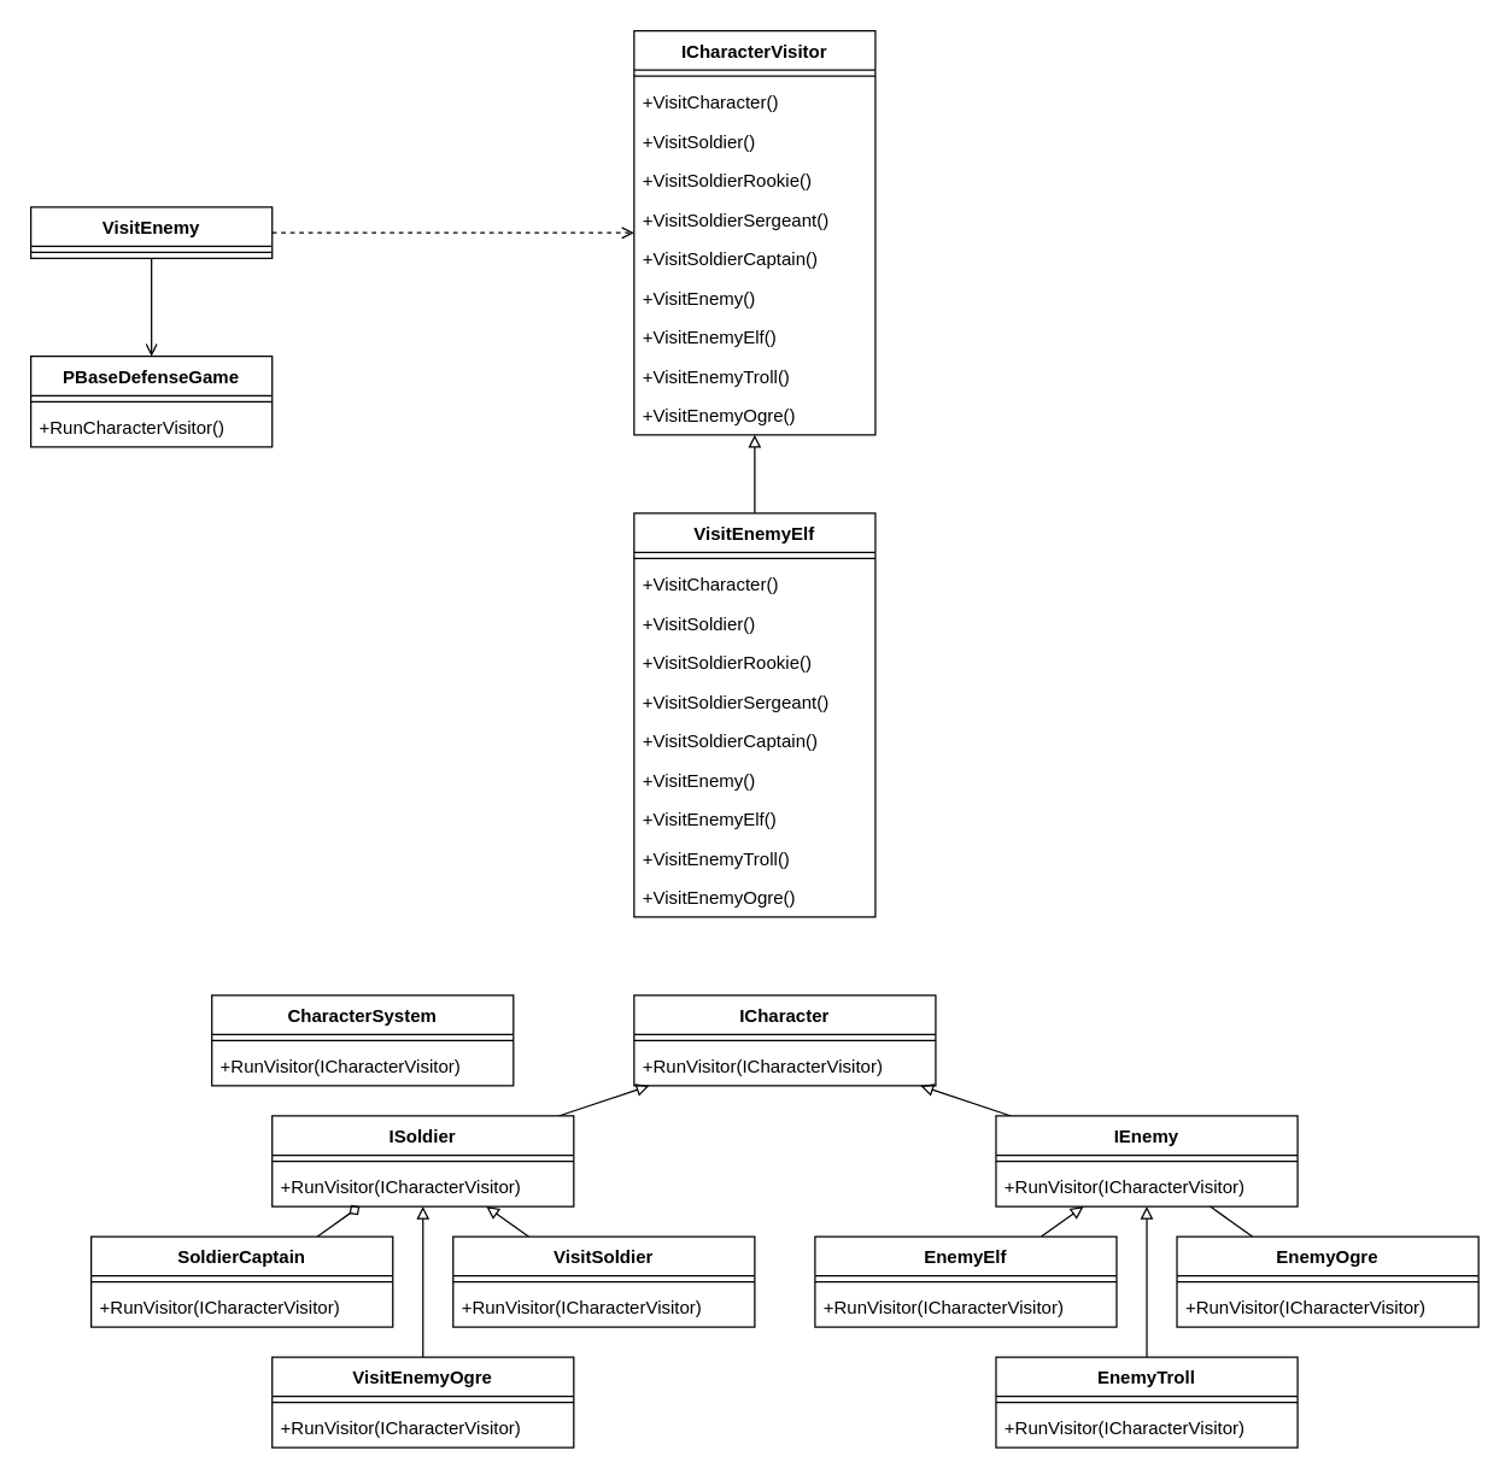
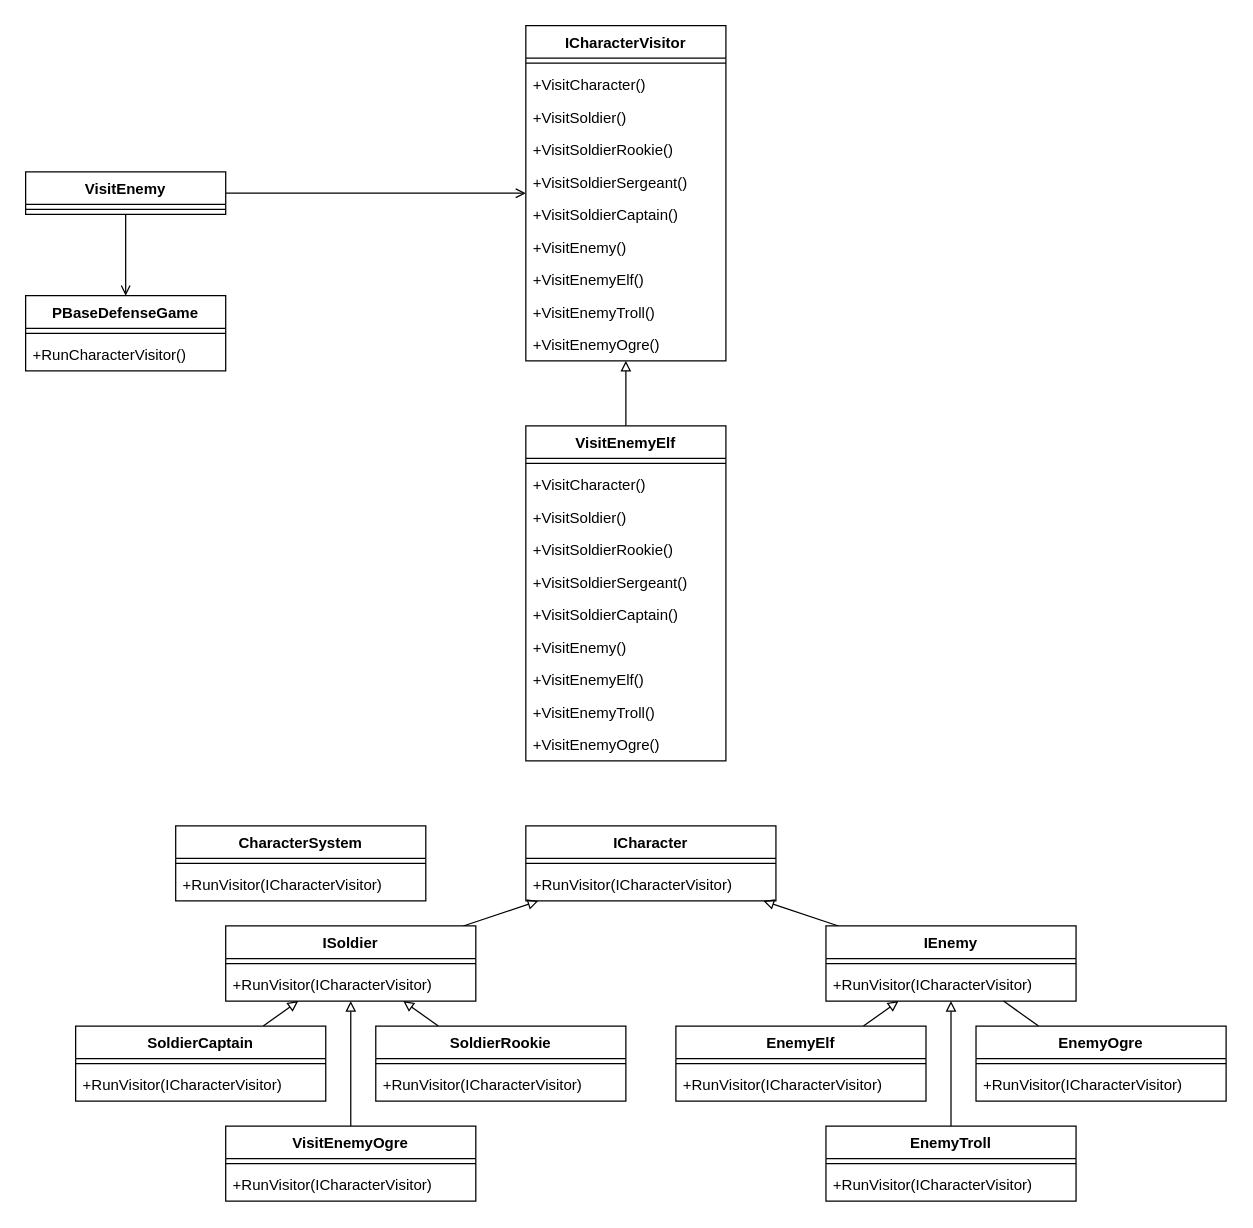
- <mxCell id="26" style="edgeStyle=none;rounded=0;orthogonalLoop=1;jettySize=auto;html=1;endArrow=open;endFill=0;dashed=1;" edge="1" parent="1" source="27" target="2"><mxGeometry relative="1" as="geometry" /></mxCell>
+ <mxCell id="26" style="edgeStyle=none;rounded=0;orthogonalLoop=1;jettySize=auto;html=1;endArrow=open;endFill=0;" edge="1" parent="1" source="27" target="2"><mxGeometry relative="1" as="geometry" /></mxCell>
- <mxCell id="50" style="edgeStyle=none;rounded=0;orthogonalLoop=1;jettySize=auto;html=1;exitX=0.75;exitY=0;exitDx=0;exitDy=0;endArrow=diamond;endFill=0;" edge="1" parent="1" source="51" target="43"><mxGeometry relative="1" as="geometry" /></mxCell>
+ <mxCell id="50" style="edgeStyle=none;rounded=0;orthogonalLoop=1;jettySize=auto;html=1;exitX=0.75;exitY=0;exitDx=0;exitDy=0;endArrow=block;endFill=0;" edge="1" parent="1" source="51" target="43"><mxGeometry relative="1" as="geometry" /></mxCell>
- <mxCell id="55" value="VisitSoldier" style="swimlane;fontStyle=1;align=center;verticalAlign=top;childLayout=stackLayout;horizontal=1;startSize=26;horizontalStack=0;resizeParent=1;resizeParentMax=0;resizeLast=0;collapsible=1;marginBottom=0;whiteSpace=wrap;html=1;" vertex="1" parent="1"><mxGeometry x="300" y="820" width="200" height="60" as="geometry" /></mxCell>
+ <mxCell id="55" value="SoldierRookie" style="swimlane;fontStyle=1;align=center;verticalAlign=top;childLayout=stackLayout;horizontal=1;startSize=26;horizontalStack=0;resizeParent=1;resizeParentMax=0;resizeLast=0;collapsible=1;marginBottom=0;whiteSpace=wrap;html=1;" vertex="1" parent="1"><mxGeometry x="300" y="820" width="200" height="60" as="geometry" /></mxCell>
